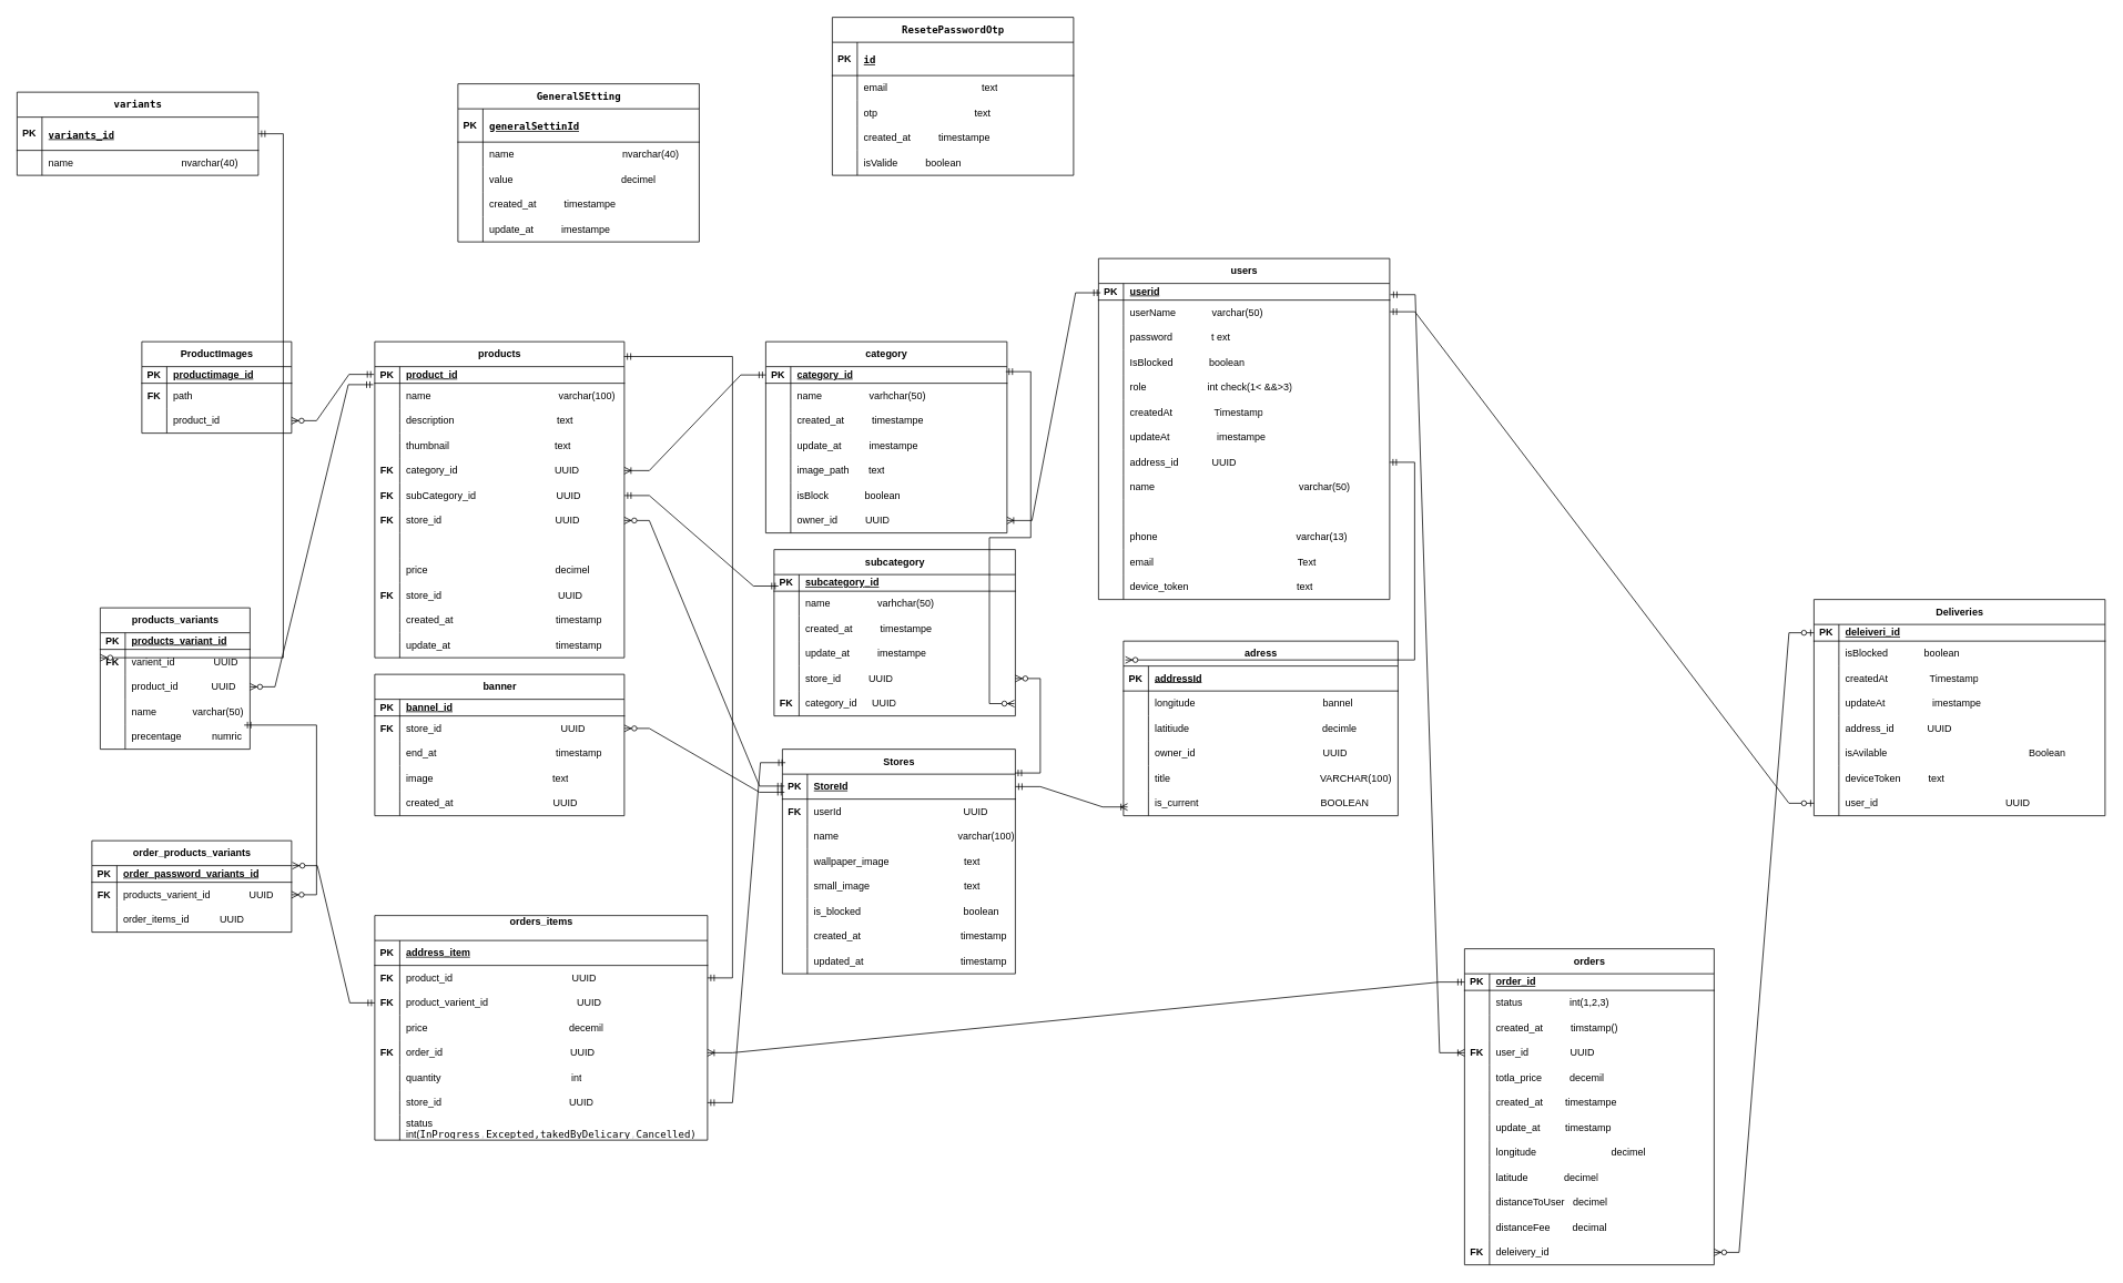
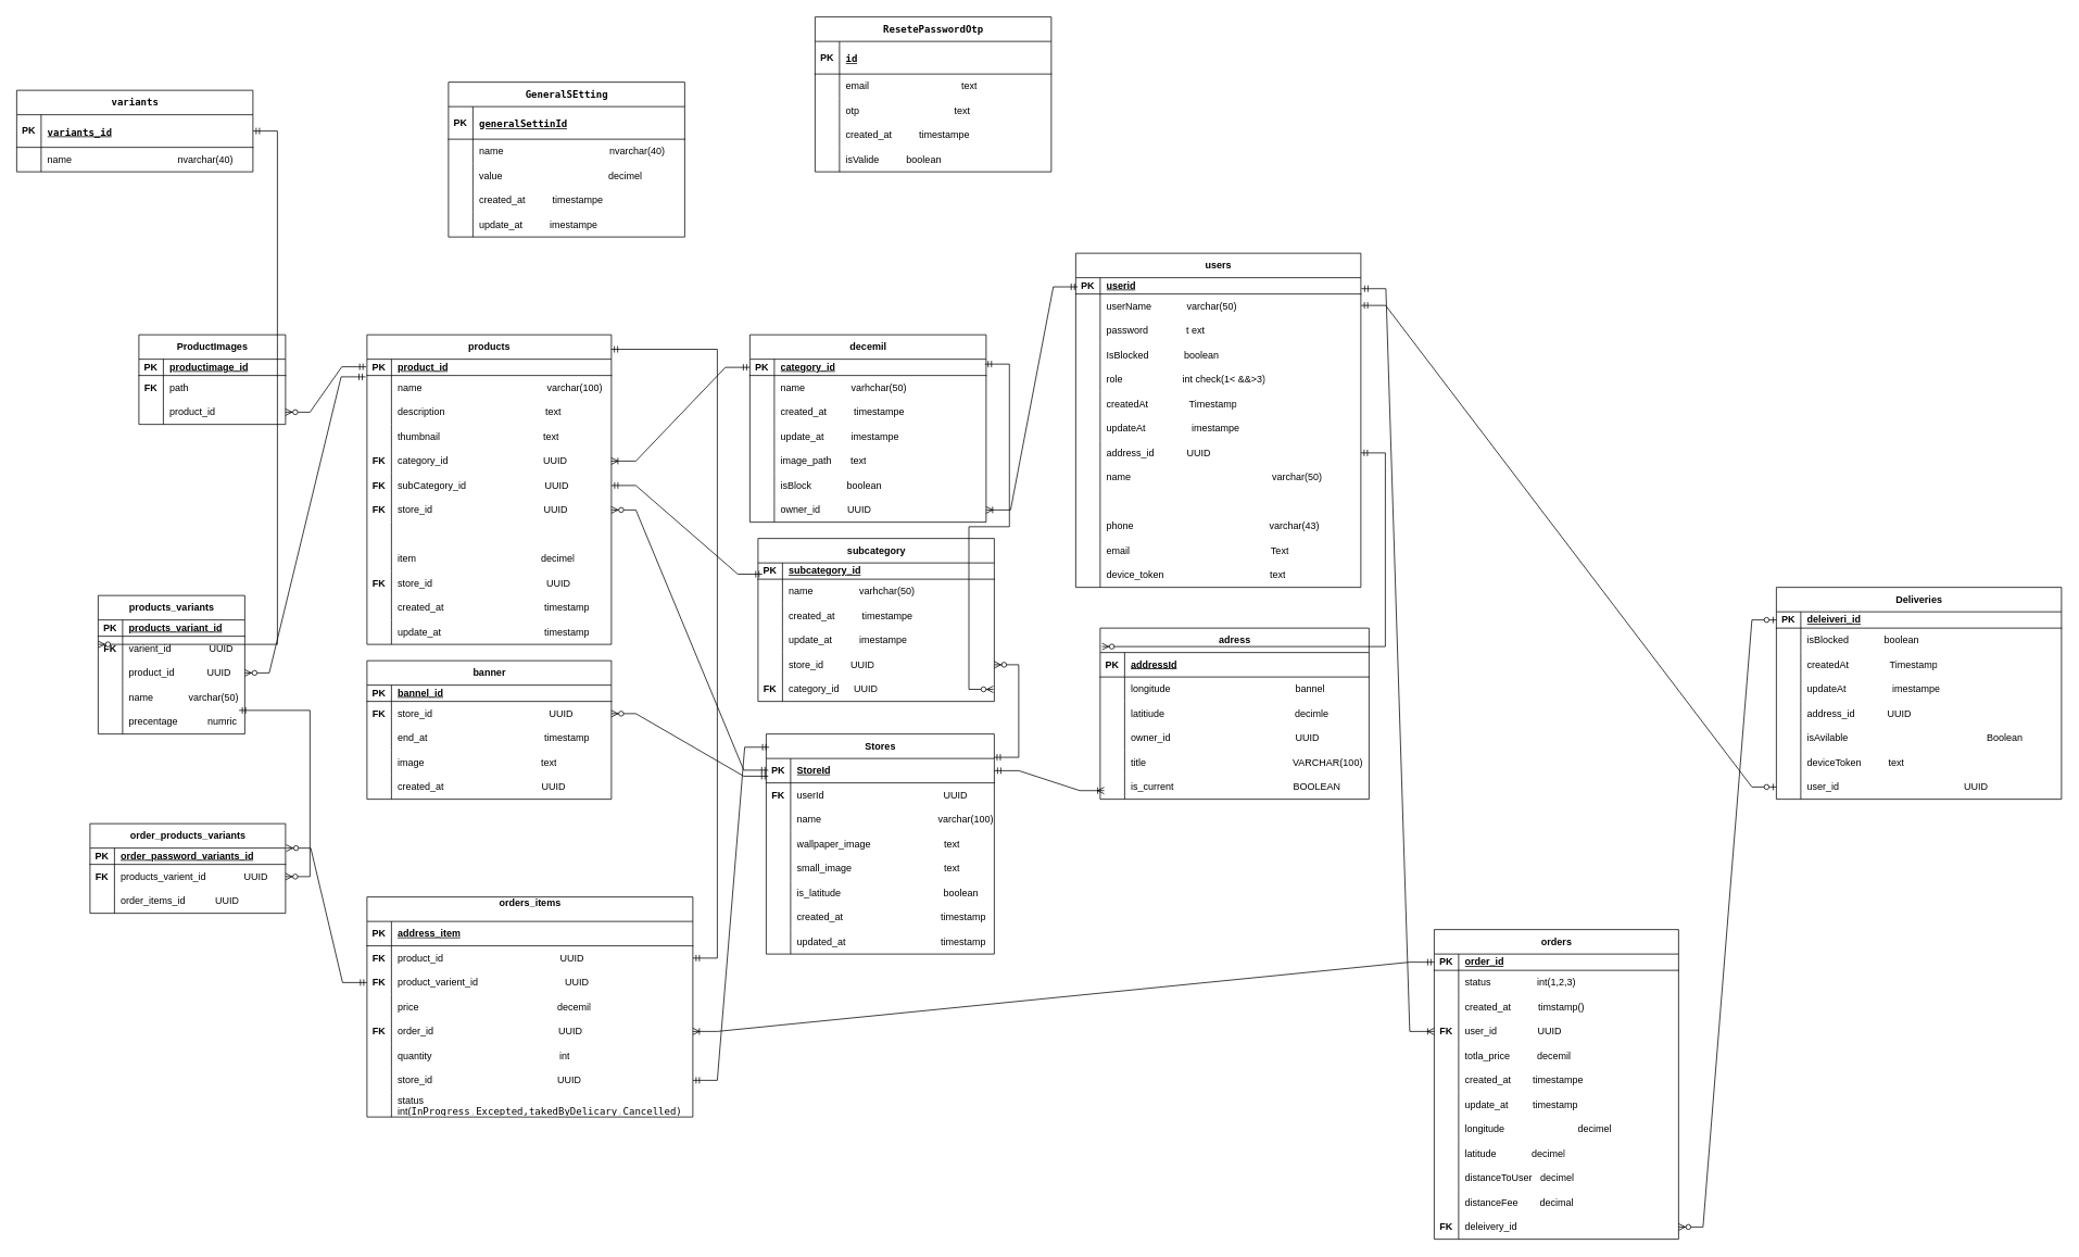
- <mxCell id="180" value="category" style="shape=table;startSize=30;container=1;collapsible=1;childLayout=tableLayout;fixedRows=1;rowLines=0;fontStyle=1;align=center;resizeLast=1;html=1;" parent="1" vertex="1"><mxGeometry x="920" y="410" width="290" height="230" as="geometry" /></mxCell>
+ <mxCell id="180" value="decemil" style="shape=table;startSize=30;container=1;collapsible=1;childLayout=tableLayout;fixedRows=1;rowLines=0;fontStyle=1;align=center;resizeLast=1;html=1;" parent="1" vertex="1"><mxGeometry x="920" y="410" width="290" height="230" as="geometry" /></mxCell>
- <mxCell id="35" value="phone&amp;nbsp; &amp;nbsp; &amp;nbsp; &amp;nbsp; &amp;nbsp; &amp;nbsp; &amp;nbsp; &amp;nbsp; &amp;nbsp; &amp;nbsp; &amp;nbsp; &amp;nbsp; &amp;nbsp; &amp;nbsp; &amp;nbsp; &amp;nbsp; &amp;nbsp; &amp;nbsp; &amp;nbsp; &amp;nbsp; &amp;nbsp; &amp;nbsp; &amp;nbsp; &amp;nbsp; &amp;nbsp; varchar(13)" style="shape=partialRectangle;connectable=0;fillColor=none;top=0;left=0;bottom=0;right=0;align=left;spacingLeft=6;overflow=hidden;whiteSpace=wrap;html=1;" parent="33" vertex="1"><mxGeometry x="30" width="320" height="30" as="geometry"><mxRectangle width="320" height="30" as="alternateBounds" /></mxGeometry></mxCell>
+ <mxCell id="35" value="phone&amp;nbsp; &amp;nbsp; &amp;nbsp; &amp;nbsp; &amp;nbsp; &amp;nbsp; &amp;nbsp; &amp;nbsp; &amp;nbsp; &amp;nbsp; &amp;nbsp; &amp;nbsp; &amp;nbsp; &amp;nbsp; &amp;nbsp; &amp;nbsp; &amp;nbsp; &amp;nbsp; &amp;nbsp; &amp;nbsp; &amp;nbsp; &amp;nbsp; &amp;nbsp; &amp;nbsp; &amp;nbsp; varchar(43)" style="shape=partialRectangle;connectable=0;fillColor=none;top=0;left=0;bottom=0;right=0;align=left;spacingLeft=6;overflow=hidden;whiteSpace=wrap;html=1;" parent="33" vertex="1"><mxGeometry x="30" width="320" height="30" as="geometry"><mxRectangle width="320" height="30" as="alternateBounds" /></mxGeometry></mxCell>
- <mxCell id="69" value="price&amp;nbsp; &amp;nbsp; &amp;nbsp; &amp;nbsp; &amp;nbsp; &amp;nbsp; &amp;nbsp; &amp;nbsp; &amp;nbsp; &amp;nbsp; &amp;nbsp; &amp;nbsp; &amp;nbsp; &amp;nbsp; &amp;nbsp; &amp;nbsp; &amp;nbsp; &amp;nbsp; &amp;nbsp; &amp;nbsp; &amp;nbsp; &amp;nbsp; &amp;nbsp; decimel" style="shape=partialRectangle;connectable=0;fillColor=none;top=0;left=0;bottom=0;right=0;align=left;spacingLeft=6;overflow=hidden;whiteSpace=wrap;html=1;" parent="67" vertex="1"><mxGeometry x="30" width="270" height="30" as="geometry"><mxRectangle width="270" height="30" as="alternateBounds" /></mxGeometry></mxCell>
+ <mxCell id="69" value="item&amp;nbsp; &amp;nbsp; &amp;nbsp; &amp;nbsp; &amp;nbsp; &amp;nbsp; &amp;nbsp; &amp;nbsp; &amp;nbsp; &amp;nbsp; &amp;nbsp; &amp;nbsp; &amp;nbsp; &amp;nbsp; &amp;nbsp; &amp;nbsp; &amp;nbsp; &amp;nbsp; &amp;nbsp; &amp;nbsp; &amp;nbsp; &amp;nbsp; &amp;nbsp; decimel" style="shape=partialRectangle;connectable=0;fillColor=none;top=0;left=0;bottom=0;right=0;align=left;spacingLeft=6;overflow=hidden;whiteSpace=wrap;html=1;" parent="67" vertex="1"><mxGeometry x="30" width="270" height="30" as="geometry"><mxRectangle width="270" height="30" as="alternateBounds" /></mxGeometry></mxCell>
- <mxCell id="242" value="is_blocked&lt;span style=&quot;white-space: pre;&quot;&gt;&#09;&lt;/span&gt;&lt;span style=&quot;white-space: pre;&quot;&gt;&#09;&lt;/span&gt;&amp;nbsp; &amp;nbsp; &amp;nbsp; &amp;nbsp; &amp;nbsp; &amp;nbsp; &amp;nbsp; &amp;nbsp; &amp;nbsp; &amp;nbsp; &amp;nbsp; boolean" style="shape=partialRectangle;connectable=0;fillColor=none;top=0;left=0;bottom=0;right=0;align=left;spacingLeft=6;overflow=hidden;whiteSpace=wrap;html=1;fontStyle=0" parent="240" vertex="1"><mxGeometry x="30" width="250" height="30" as="geometry"><mxRectangle width="250" height="30" as="alternateBounds" /></mxGeometry></mxCell>
+ <mxCell id="242" value="is_latitude&lt;span style=&quot;white-space: pre;&quot;&gt;&#09;&lt;/span&gt;&lt;span style=&quot;white-space: pre;&quot;&gt;&#09;&lt;/span&gt;&amp;nbsp; &amp;nbsp; &amp;nbsp; &amp;nbsp; &amp;nbsp; &amp;nbsp; &amp;nbsp; &amp;nbsp; &amp;nbsp; &amp;nbsp; &amp;nbsp; boolean" style="shape=partialRectangle;connectable=0;fillColor=none;top=0;left=0;bottom=0;right=0;align=left;spacingLeft=6;overflow=hidden;whiteSpace=wrap;html=1;fontStyle=0" parent="240" vertex="1"><mxGeometry x="30" width="250" height="30" as="geometry"><mxRectangle width="250" height="30" as="alternateBounds" /></mxGeometry></mxCell>
